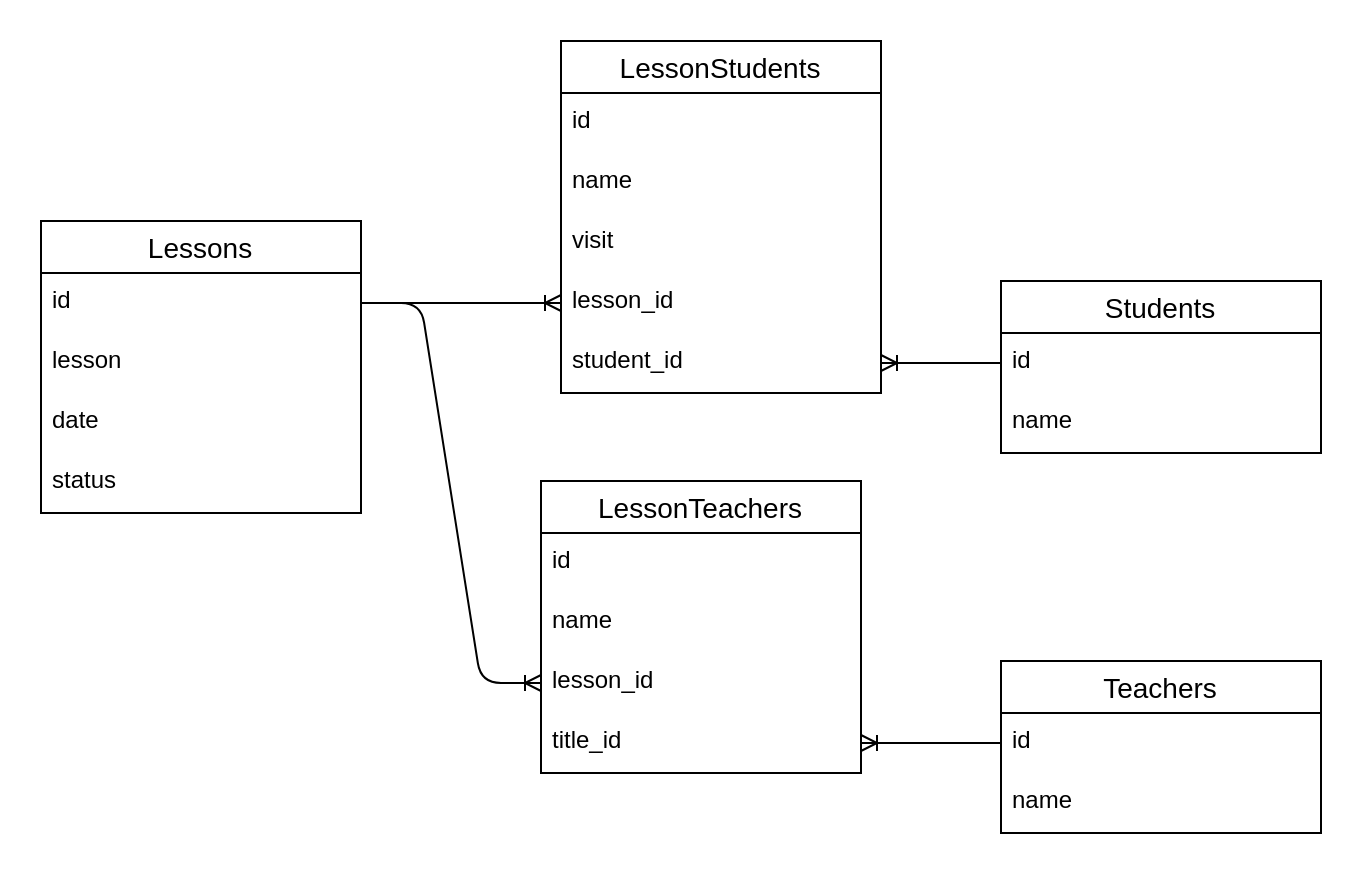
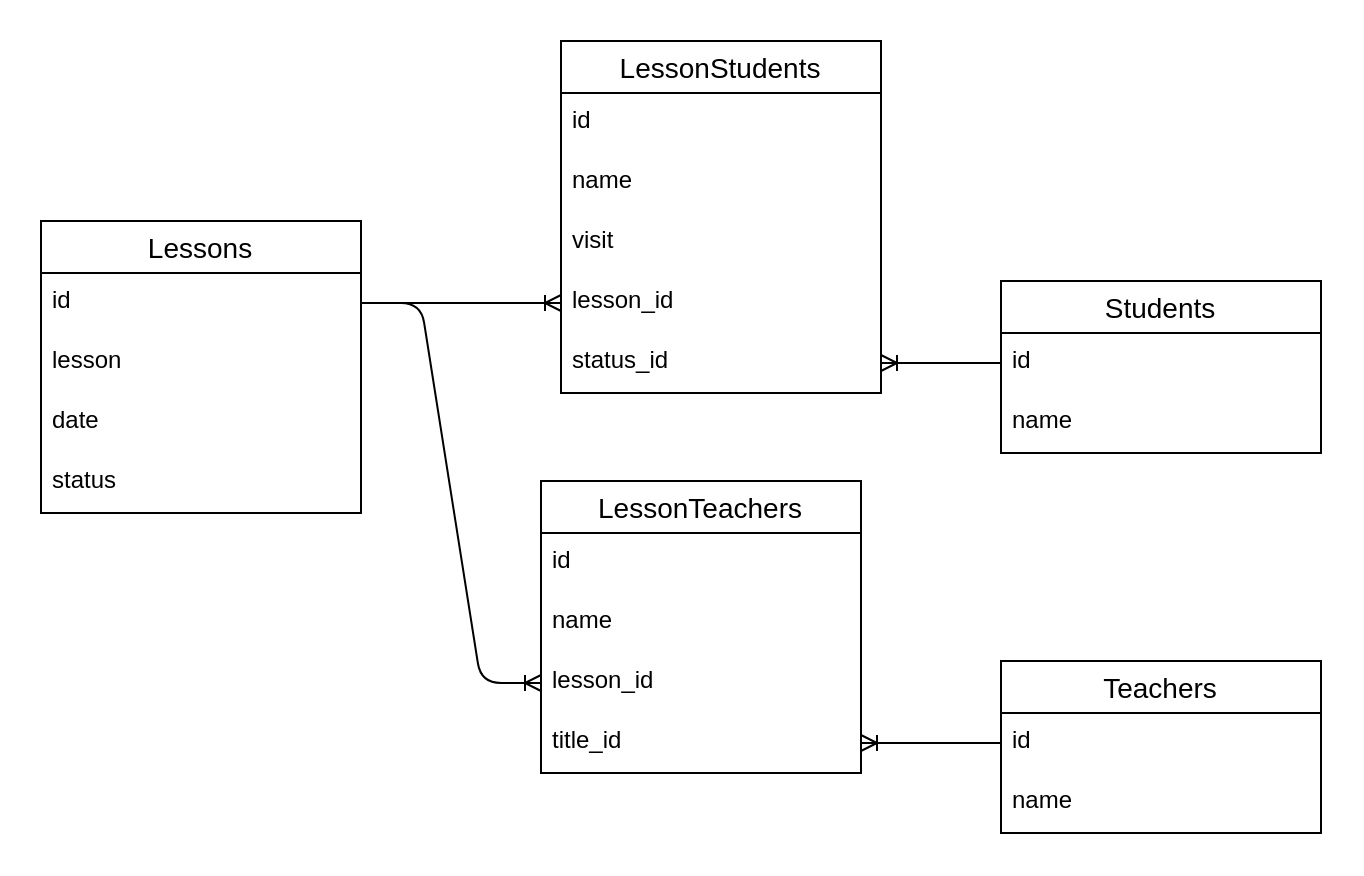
- <mxCell id="18" value="student_id" style="text;strokeColor=none;fillColor=none;spacingLeft=4;spacingRight=4;overflow=hidden;rotatable=0;points=[[0,0.5],[1,0.5]];portConstraint=eastwest;fontSize=12;" vertex="1" parent="13"><mxGeometry y="146" width="160" height="30" as="geometry" /></mxCell>
+ <mxCell id="18" value="status_id" style="text;strokeColor=none;fillColor=none;spacingLeft=4;spacingRight=4;overflow=hidden;rotatable=0;points=[[0,0.5],[1,0.5]];portConstraint=eastwest;fontSize=12;" vertex="1" parent="13"><mxGeometry y="146" width="160" height="30" as="geometry" /></mxCell>
